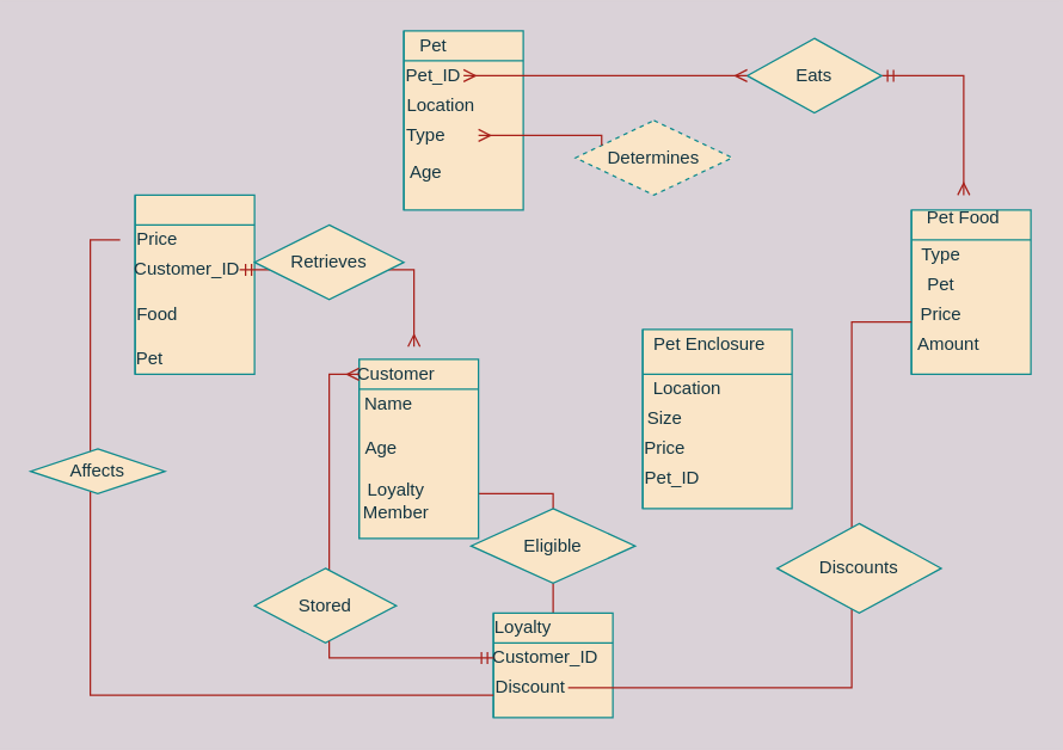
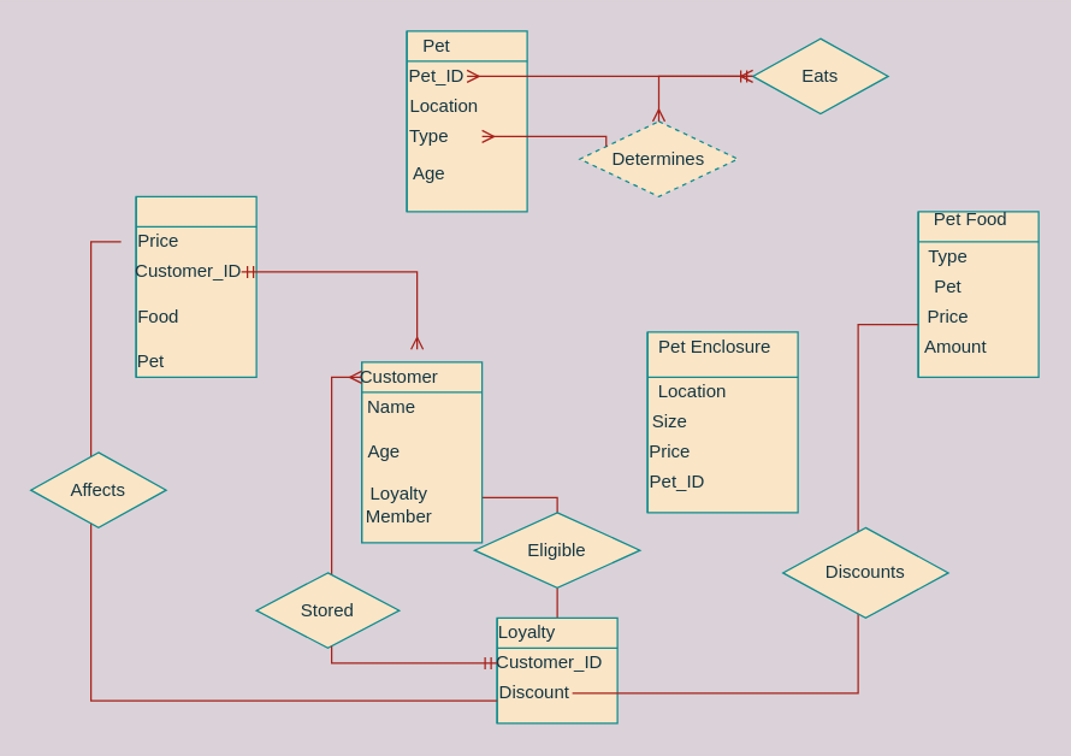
- <mxCell id="14" style="edgeStyle=orthogonalEdgeStyle;rounded=0;orthogonalLoop=1;jettySize=auto;html=1;endArrow=ERmany;endFill=0;startArrow=ERmandOne;startFill=0;labelBackgroundColor=#DAD2D8;strokeColor=#A8201A;fontColor=#143642;" edge="1" parent="1" source="42" target="13"><mxGeometry relative="1" as="geometry" /></mxCell>
+ <mxCell id="14" style="edgeStyle=orthogonalEdgeStyle;rounded=0;orthogonalLoop=1;jettySize=auto;html=1;endArrow=ERmany;endFill=0;startArrow=ERmandOne;startFill=0;labelBackgroundColor=#DAD2D8;strokeColor=#A8201A;fontColor=#143642;" edge="1" parent="1" source="42" target="40"><mxGeometry relative="1" as="geometry" /></mxCell>
- <mxCell id="49" value="Retrieves" style="rhombus;whiteSpace=wrap;html=1;fillColor=#FAE5C7;strokeColor=#0F8B8D;fontColor=#143642;" vertex="1" parent="1"><mxGeometry x="170" y="150" width="100" height="50" as="geometry" /></mxCell>
- <mxCell id="47" value="Affects" style="rhombus;whiteSpace=wrap;html=1;fillColor=#FAE5C7;strokeColor=#0F8B8D;fontColor=#143642;" vertex="1" parent="1"><mxGeometry x="20" y="300" width="90" height="30" as="geometry" /></mxCell>
+ <mxCell id="47" value="Affects" style="rhombus;whiteSpace=wrap;html=1;fillColor=#FAE5C7;strokeColor=#0F8B8D;fontColor=#143642;" vertex="1" parent="1"><mxGeometry y="300" width="90" height="50" as="geometry" x="20" /></mxCell>
